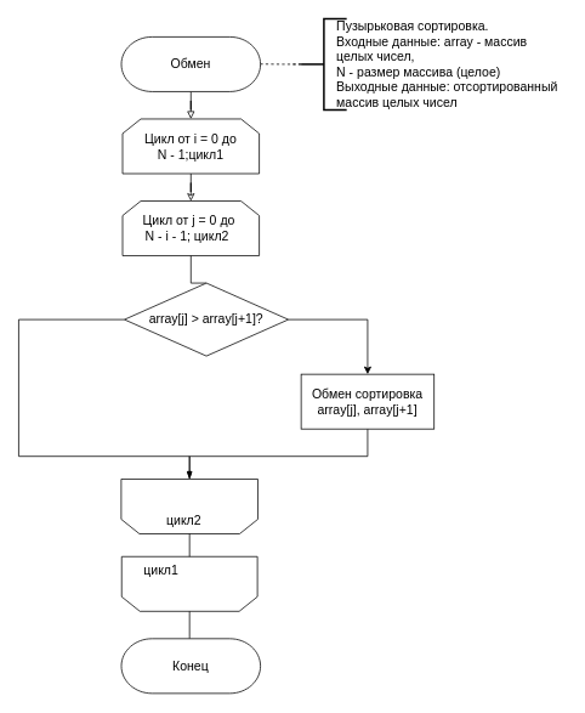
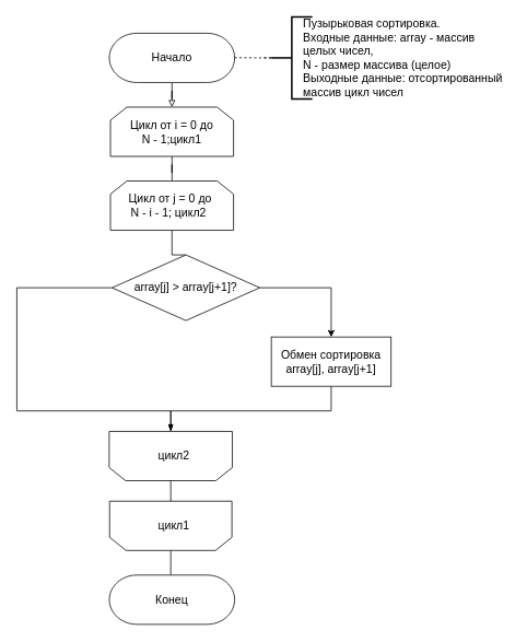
- <mxCell id="3" value="&lt;span style=&quot;font-size: 14px&quot;&gt;Обмен&lt;/span&gt;" style="strokeWidth=1;html=1;shape=stencil(xVVNb4MwDP01HJmAaFV7nFh37GWTdnapC1FDgpysH/9+gYBaSukgl0kc8Hvwnu3YSsBSXUCFQRJJKDFg70GSfCGVXIJRZAPLFA5eRC48uXC1dCHoCjPjsCMQh61Ax2hD6oAnvjOtApcFEjc1y9ZB9Ga/qR+WZkpKK8KV1D3mhrdiwKX9Nzo7sejl1dlc2thFlXUo0SD10GtxGwcEyYe3UzzN6dPDqV9R5/uX0/d8p9jPae3TvfjeLJ7YwY1HYQ/slquJB+Zl16nPr86rmQO7ydWN2LHUImMLyNItZIec1I/cPUyygnq5B0RHl+qI1+zZ3Xw/q79TEFzeKCyW8xWAMvtC3eC3k06Xfk7nEM5ch6QM1G3o6QugHEOrE+4F5D1KnxCrG7g9+8fpLjwqvuvZNIl/LNnnjDOhND7ZBIsP5qxBR4aTpXtF+GRq91wIdzuNLcRAoEHdXdkAvw==);whiteSpace=wrap;" parent="1" vertex="1"><mxGeometry x="99" y="40" width="220" height="60" as="geometry" /></mxCell>
+ <mxCell id="3" value="&lt;span style=&quot;font-size: 14px&quot;&gt;Начало&lt;/span&gt;" style="strokeWidth=1;html=1;shape=stencil(xVVNb4MwDP01HJmAaFV7nFh37GWTdnapC1FDgpysH/9+gYBaSukgl0kc8Hvwnu3YSsBSXUCFQRJJKDFg70GSfCGVXIJRZAPLFA5eRC48uXC1dCHoCjPjsCMQh61Ax2hD6oAnvjOtApcFEjc1y9ZB9Ga/qR+WZkpKK8KV1D3mhrdiwKX9Nzo7sejl1dlc2thFlXUo0SD10GtxGwcEyYe3UzzN6dPDqV9R5/uX0/d8p9jPae3TvfjeLJ7YwY1HYQ/slquJB+Zl16nPr86rmQO7ydWN2LHUImMLyNItZIec1I/cPUyygnq5B0RHl+qI1+zZ3Xw/q79TEFzeKCyW8xWAMvtC3eC3k06Xfk7nEM5ch6QM1G3o6QugHEOrE+4F5D1KnxCrG7g9+8fpLjwqvuvZNIl/LNnnjDOhND7ZBIsP5qxBR4aTpXtF+GRq91wIdzuNLcRAoEHdXdkAvw==);whiteSpace=wrap;" parent="1" vertex="1"><mxGeometry x="99" y="40" width="220" height="60" as="geometry" /></mxCell>
- <mxCell id="11" value="&lt;div style=&quot;text-align: left&quot;&gt;&lt;span style=&quot;font-size: 14px&quot;&gt;Пузырьковая сортировка.&lt;/span&gt;&lt;/div&gt;&lt;font style=&quot;font-size: 14px&quot;&gt;&lt;div style=&quot;text-align: left&quot;&gt;&lt;span&gt;Входные данные: array - массив&lt;/span&gt;&lt;/div&gt;&lt;div style=&quot;text-align: left&quot;&gt;&lt;span&gt;целых чисел,&lt;/span&gt;&lt;/div&gt;&lt;div style=&quot;text-align: left&quot;&gt;&lt;span&gt;N - размер массива (целое)&lt;/span&gt;&lt;/div&gt;&lt;div style=&quot;text-align: left&quot;&gt;&lt;span&gt;Выходные данные: отсортированный&lt;/span&gt;&lt;/div&gt;&lt;div style=&quot;text-align: left&quot;&gt;&lt;span&gt;массив целых чисел&lt;/span&gt;&lt;/div&gt;&lt;/font&gt;" style="text;html=1;align=center;verticalAlign=middle;resizable=0;points=[];autosize=1;strokeColor=none;" parent="1" vertex="1"><mxGeometry x="360" y="25" width="260" height="90" as="geometry" /></mxCell>
+ <mxCell id="11" value="&lt;div style=&quot;text-align: left&quot;&gt;&lt;span style=&quot;font-size: 14px&quot;&gt;Пузырьковая сортировка.&lt;/span&gt;&lt;/div&gt;&lt;font style=&quot;font-size: 14px&quot;&gt;&lt;div style=&quot;text-align: left&quot;&gt;&lt;span&gt;Входные данные: array - массив&lt;/span&gt;&lt;/div&gt;&lt;div style=&quot;text-align: left&quot;&gt;&lt;span&gt;целых чисел,&lt;/span&gt;&lt;/div&gt;&lt;div style=&quot;text-align: left&quot;&gt;&lt;span&gt;N - размер массива (целое)&lt;/span&gt;&lt;/div&gt;&lt;div style=&quot;text-align: left&quot;&gt;&lt;span&gt;Выходные данные: отсортированный&lt;/span&gt;&lt;/div&gt;&lt;div style=&quot;text-align: left&quot;&gt;&lt;span&gt;массив цикл чисел&lt;/span&gt;&lt;/div&gt;&lt;/font&gt;" style="text;html=1;align=center;verticalAlign=middle;resizable=0;points=[];autosize=1;strokeColor=none;" parent="1" vertex="1"><mxGeometry x="360" y="25" width="260" height="90" as="geometry" /></mxCell>
- <mxCell id="4" style="edgeStyle=orthogonalEdgeStyle;rounded=0;orthogonalLoop=1;jettySize=auto;html=1;entryX=0.5;entryY=0;entryDx=0;entryDy=0;endArrow=classic;endFill=0;" parent="1" source="5" target="12" edge="1"><mxGeometry relative="1" as="geometry" /></mxCell>
+ <mxCell id="4" style="edgeStyle=orthogonalEdgeStyle;rounded=0;orthogonalLoop=1;jettySize=auto;html=1;entryX=0.5;entryY=0;entryDx=0;entryDy=0;endArrow=none;endFill=0;" parent="1" source="5" target="12" edge="1"><mxGeometry relative="1" as="geometry" /></mxCell>
- <mxCell id="19" value="&lt;span style=&quot;font-size: 14px&quot;&gt;цикл2&lt;/span&gt;" style="text;html=1;align=center;verticalAlign=middle;resizable=0;points=[];autosize=1;strokeColor=none;" parent="17" vertex="1"><mxGeometry x="43" y="35" width="50" height="20" as="geometry" /></mxCell>
+ <mxCell id="19" value="&lt;span style=&quot;font-size: 14px&quot;&gt;цикл2&lt;/span&gt;" style="text;html=1;align=center;verticalAlign=middle;resizable=0;points=[];autosize=1;strokeColor=none;" parent="17" vertex="1"><mxGeometry x="53" y="20" width="50" height="20" as="geometry" /></mxCell>
- <mxCell id="22" value="&lt;span style=&quot;font-size: 14px&quot;&gt;цикл1&lt;/span&gt;" style="text;html=1;align=center;verticalAlign=middle;resizable=0;points=[];autosize=1;strokeColor=none;" parent="20" vertex="1"><mxGeometry x="17.882" y="5" width="50" height="20" as="geometry" /></mxCell>
+ <mxCell id="22" value="&lt;span style=&quot;font-size: 14px&quot;&gt;цикл1&lt;/span&gt;" style="text;html=1;align=center;verticalAlign=middle;resizable=0;points=[];autosize=1;strokeColor=none;" parent="20" vertex="1"><mxGeometry x="52.882" y="20" width="50" height="20" as="geometry" /></mxCell>
